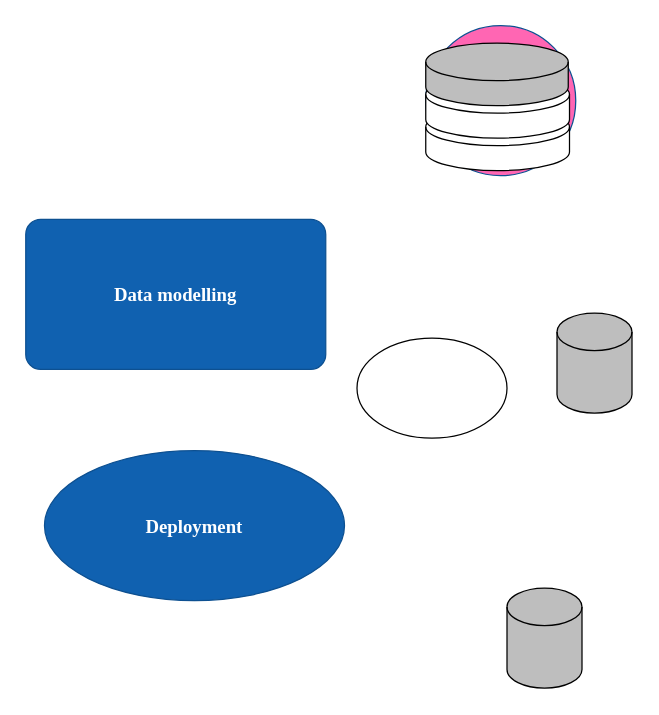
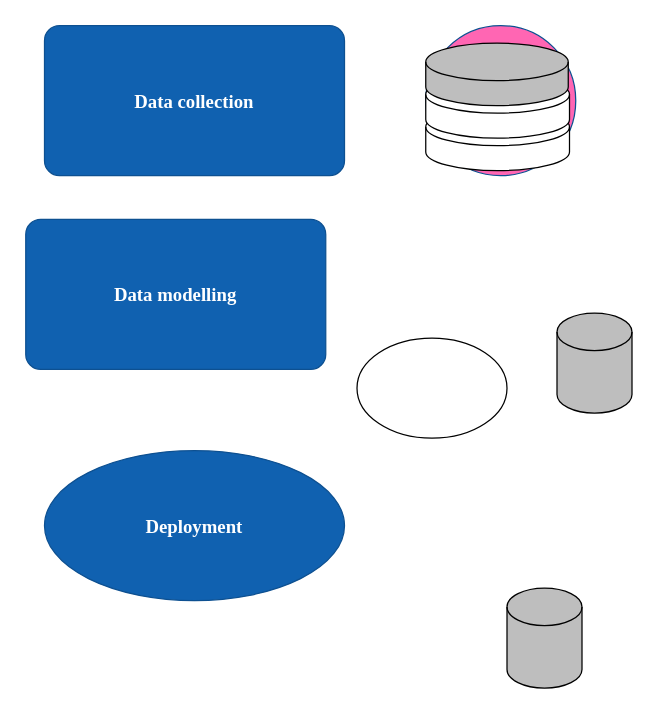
+ <mxCell id="2" value="&lt;p style=&quot;font-size: 15px;&quot;&gt;Data collection&lt;/p&gt;" style="rounded=1;whiteSpace=wrap;html=1;fillColor=#1061B0;strokeColor=#0D5091;fontColor=#ffffff;labelBackgroundColor=none;arcSize=10;fontSize=15;fontFamily=Verdana;fontStyle=1" parent="1" vertex="1"><mxGeometry x="35" y="20" width="240" height="120" as="geometry" /></mxCell>
